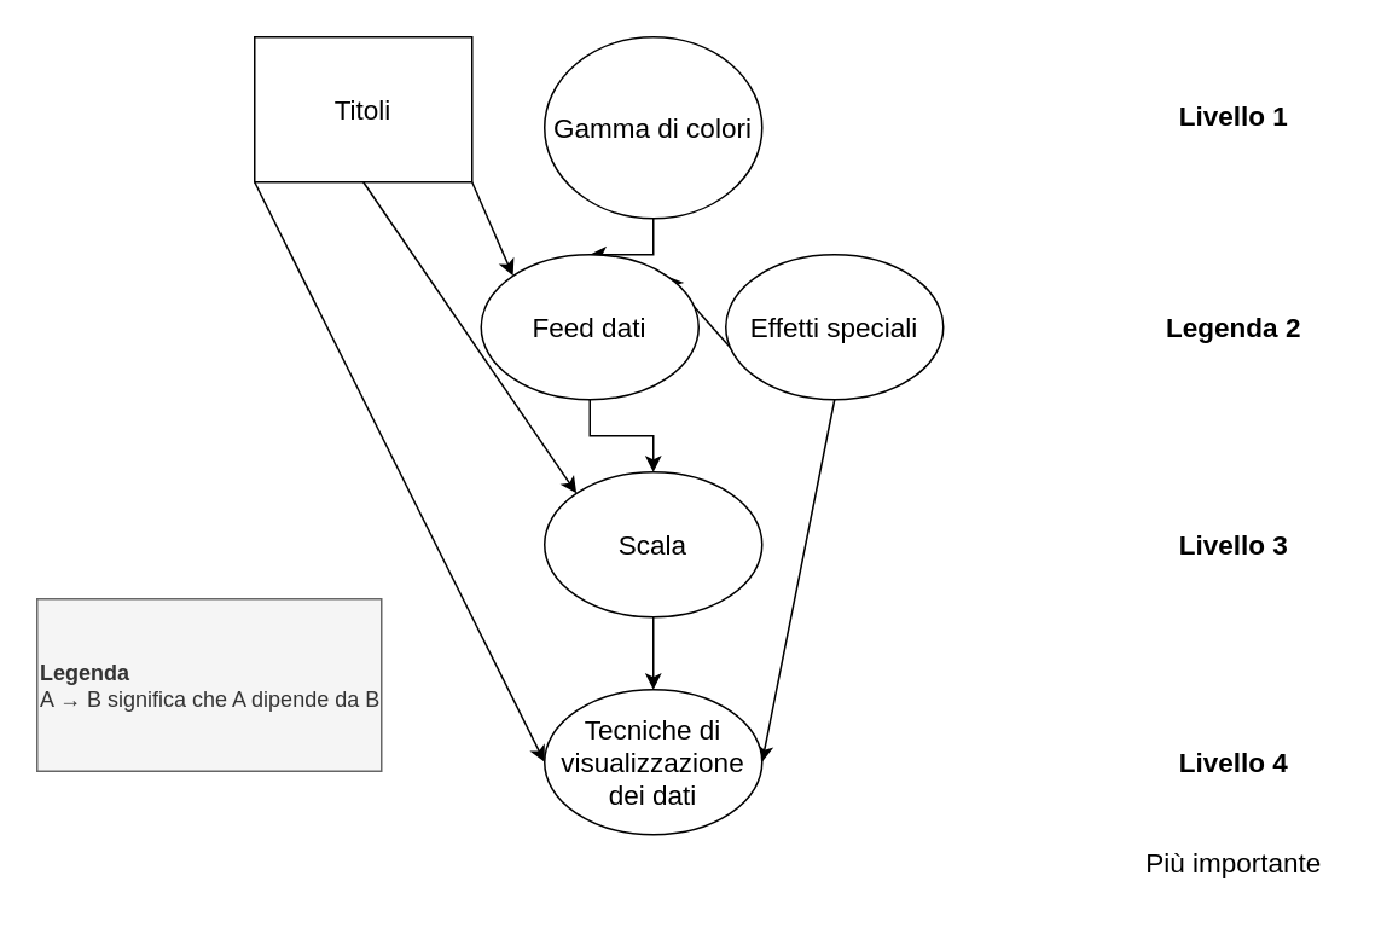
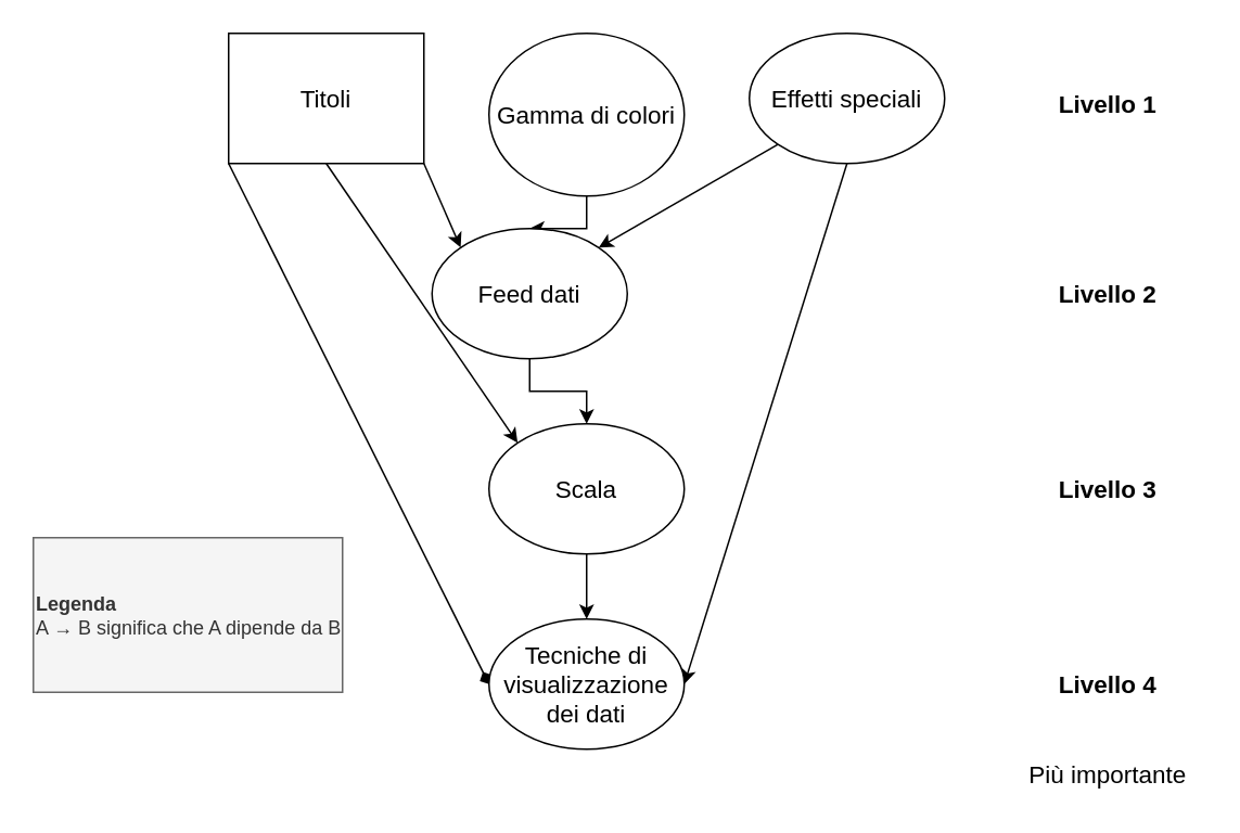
- <mxCell id="10" value="&lt;font style=&quot;font-size: 15px;&quot;&gt;Effetti speciali&lt;/font&gt;" style="ellipse;whiteSpace=wrap;html=1;" vertex="1" parent="1"><mxGeometry x="400" y="140" width="120" height="80" as="geometry" /></mxCell>
+ <mxCell id="10" value="&lt;font style=&quot;font-size: 15px;&quot;&gt;Effetti speciali&lt;/font&gt;" style="ellipse;whiteSpace=wrap;html=1;" vertex="1" parent="1"><mxGeometry x="460" y="20" width="120" height="80" as="geometry" /></mxCell>
- <mxCell id="17" value="Legenda 2" style="text;html=1;align=center;verticalAlign=middle;resizable=0;points=[];autosize=1;strokeColor=none;fillColor=none;fontSize=15;fontStyle=1" vertex="1" parent="1"><mxGeometry x="640" y="165" width="80" height="30" as="geometry" /></mxCell>
+ <mxCell id="17" value="Livello 2" style="text;html=1;align=center;verticalAlign=middle;resizable=0;points=[];autosize=1;strokeColor=none;fillColor=none;fontSize=15;fontStyle=1" vertex="1" parent="1"><mxGeometry x="640" y="165" width="80" height="30" as="geometry" /></mxCell>
- <mxCell id="4" style="rounded=0;orthogonalLoop=1;jettySize=auto;html=1;exitX=0;exitY=1;exitDx=0;exitDy=0;entryX=0;entryY=0.5;entryDx=0;entryDy=0;" edge="1" parent="1" source="5" target="15"><mxGeometry relative="1" as="geometry" /></mxCell>
+ <mxCell id="4" style="rounded=0;orthogonalLoop=1;jettySize=auto;html=1;exitX=0;exitY=1;exitDx=0;exitDy=0;entryX=0;entryY=0.5;entryDx=0;entryDy=0;endArrow=diamond;" edge="1" parent="1" source="5" target="15"><mxGeometry relative="1" as="geometry" /></mxCell>
